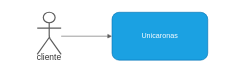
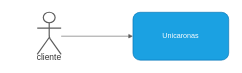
- <mxCell id="8" value="Unicaronas" style="rounded=1;whiteSpace=wrap;html=1;strokeColor=#006EAF;fillColor=#1ba1e2;fontColor=#ffffff;" vertex="1" parent="1"><mxGeometry x="186" y="20" width="160" height="80" as="geometry" /></mxCell>
+ <mxCell id="8" value="Unicaronas" style="rounded=1;whiteSpace=wrap;html=1;strokeColor=#006EAF;fillColor=#1ba1e2;fontColor=#ffffff;" vertex="1" parent="1"><mxGeometry x="221" y="20" width="160" height="80" as="geometry" /></mxCell>
